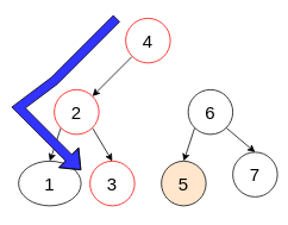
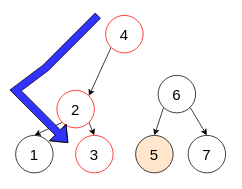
- <mxCell id="6" value="2" style="ellipse;whiteSpace=wrap;html=1;aspect=fixed;strokeColor=#FF0000;fontSize=20;fillColor=#FFFFFF;" vertex="1" parent="1"><mxGeometry x="60" y="100" width="50" height="50" as="geometry" /></mxCell>
+ <mxCell id="6" value="2" style="ellipse;whiteSpace=wrap;html=1;aspect=fixed;strokeColor=#FF0000;fontSize=20;fillColor=#FFFFFF;" vertex="1" parent="1"><mxGeometry x="75" y="120" width="50" height="50" as="geometry" /></mxCell>
- <mxCell id="11" value="7" style="ellipse;whiteSpace=wrap;html=1;aspect=fixed;strokeColor=#000000;fontSize=20;fillColor=#FFFFFF;" vertex="1" parent="1"><mxGeometry x="260" y="170" width="50" height="50" as="geometry" /></mxCell>
+ <mxCell id="11" value="7" style="ellipse;whiteSpace=wrap;html=1;aspect=fixed;strokeColor=#000000;fontSize=20;fillColor=#FFFFFF;" vertex="1" parent="1"><mxGeometry x="250" y="180" width="50" height="50" as="geometry" /></mxCell>
- <mxCell id="10" value="1" style="ellipse;whiteSpace=wrap;html=1;aspect=fixed;strokeColor=#000000;fontSize=20;fillColor=#FFFFFF;" vertex="1" parent="1"><mxGeometry x="20" y="180" width="70" height="50" as="geometry" /></mxCell>
+ <mxCell id="10" value="1" style="ellipse;whiteSpace=wrap;html=1;aspect=fixed;strokeColor=#000000;fontSize=20;fillColor=#FFFFFF;" vertex="1" parent="1"><mxGeometry x="20" y="180" width="50" height="50" as="geometry" /></mxCell>
